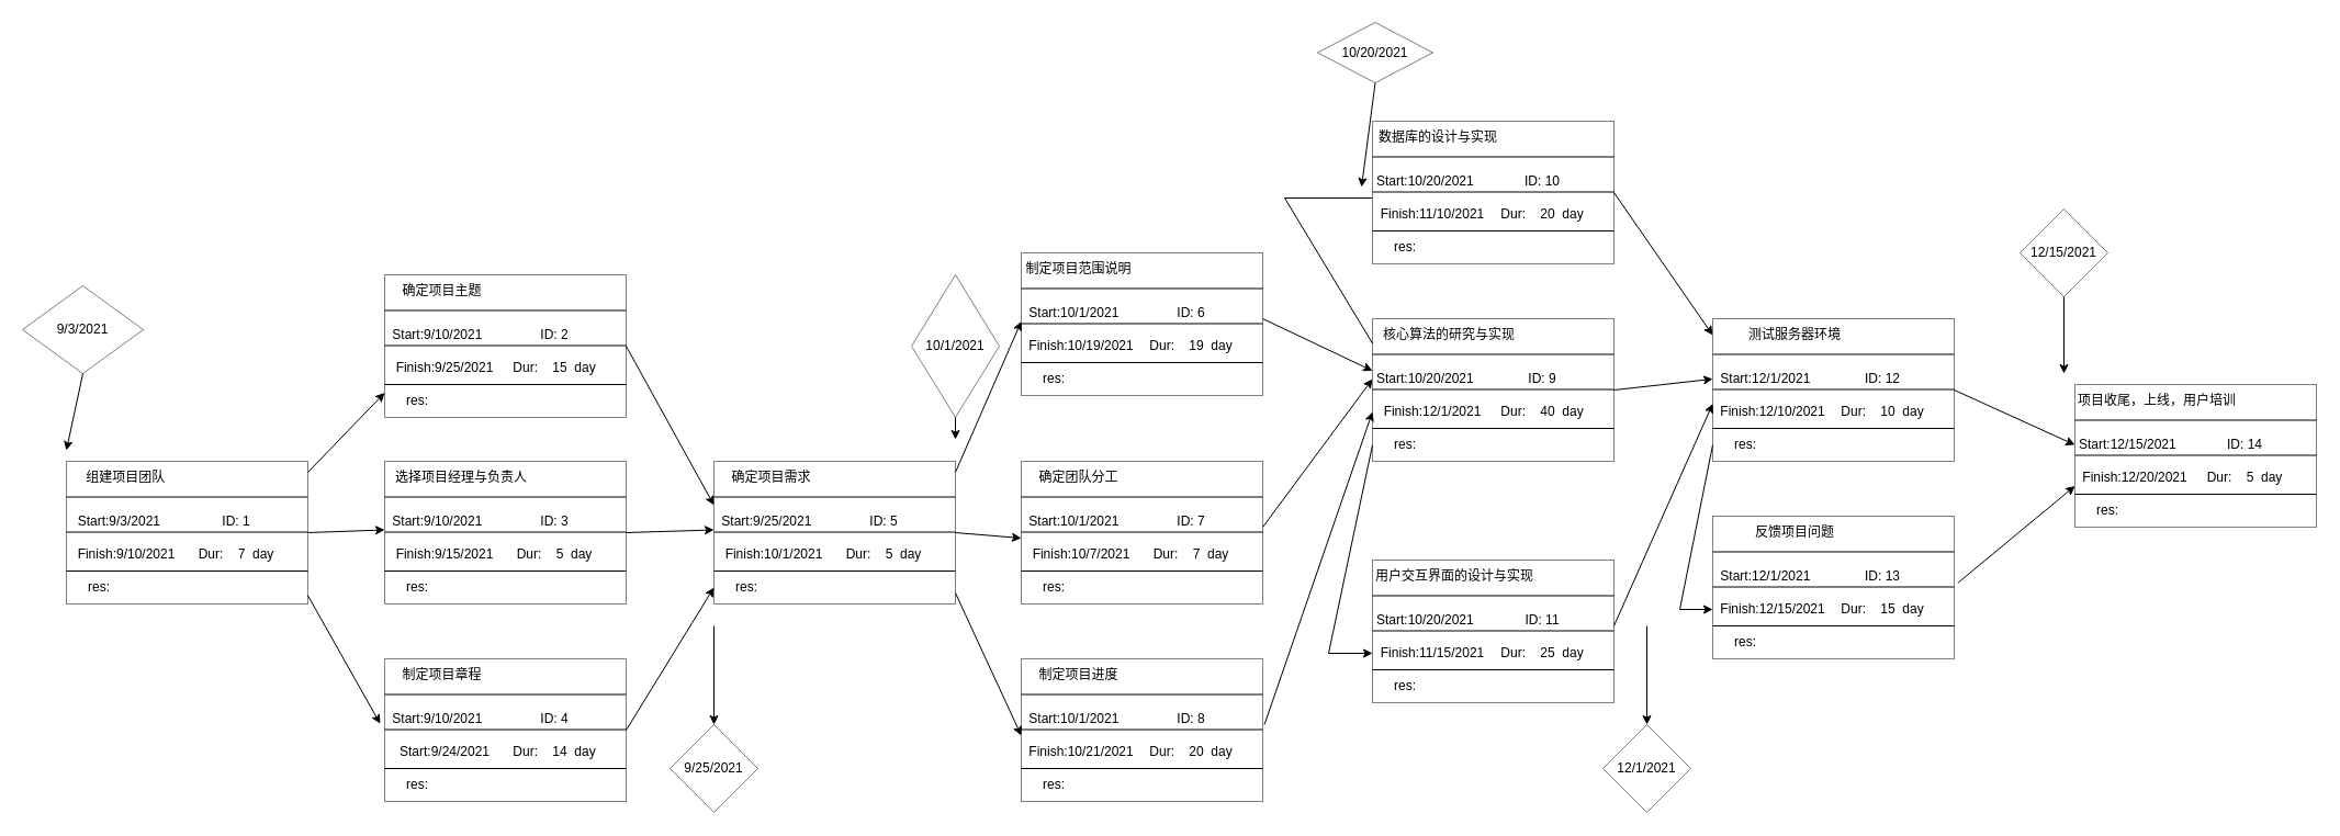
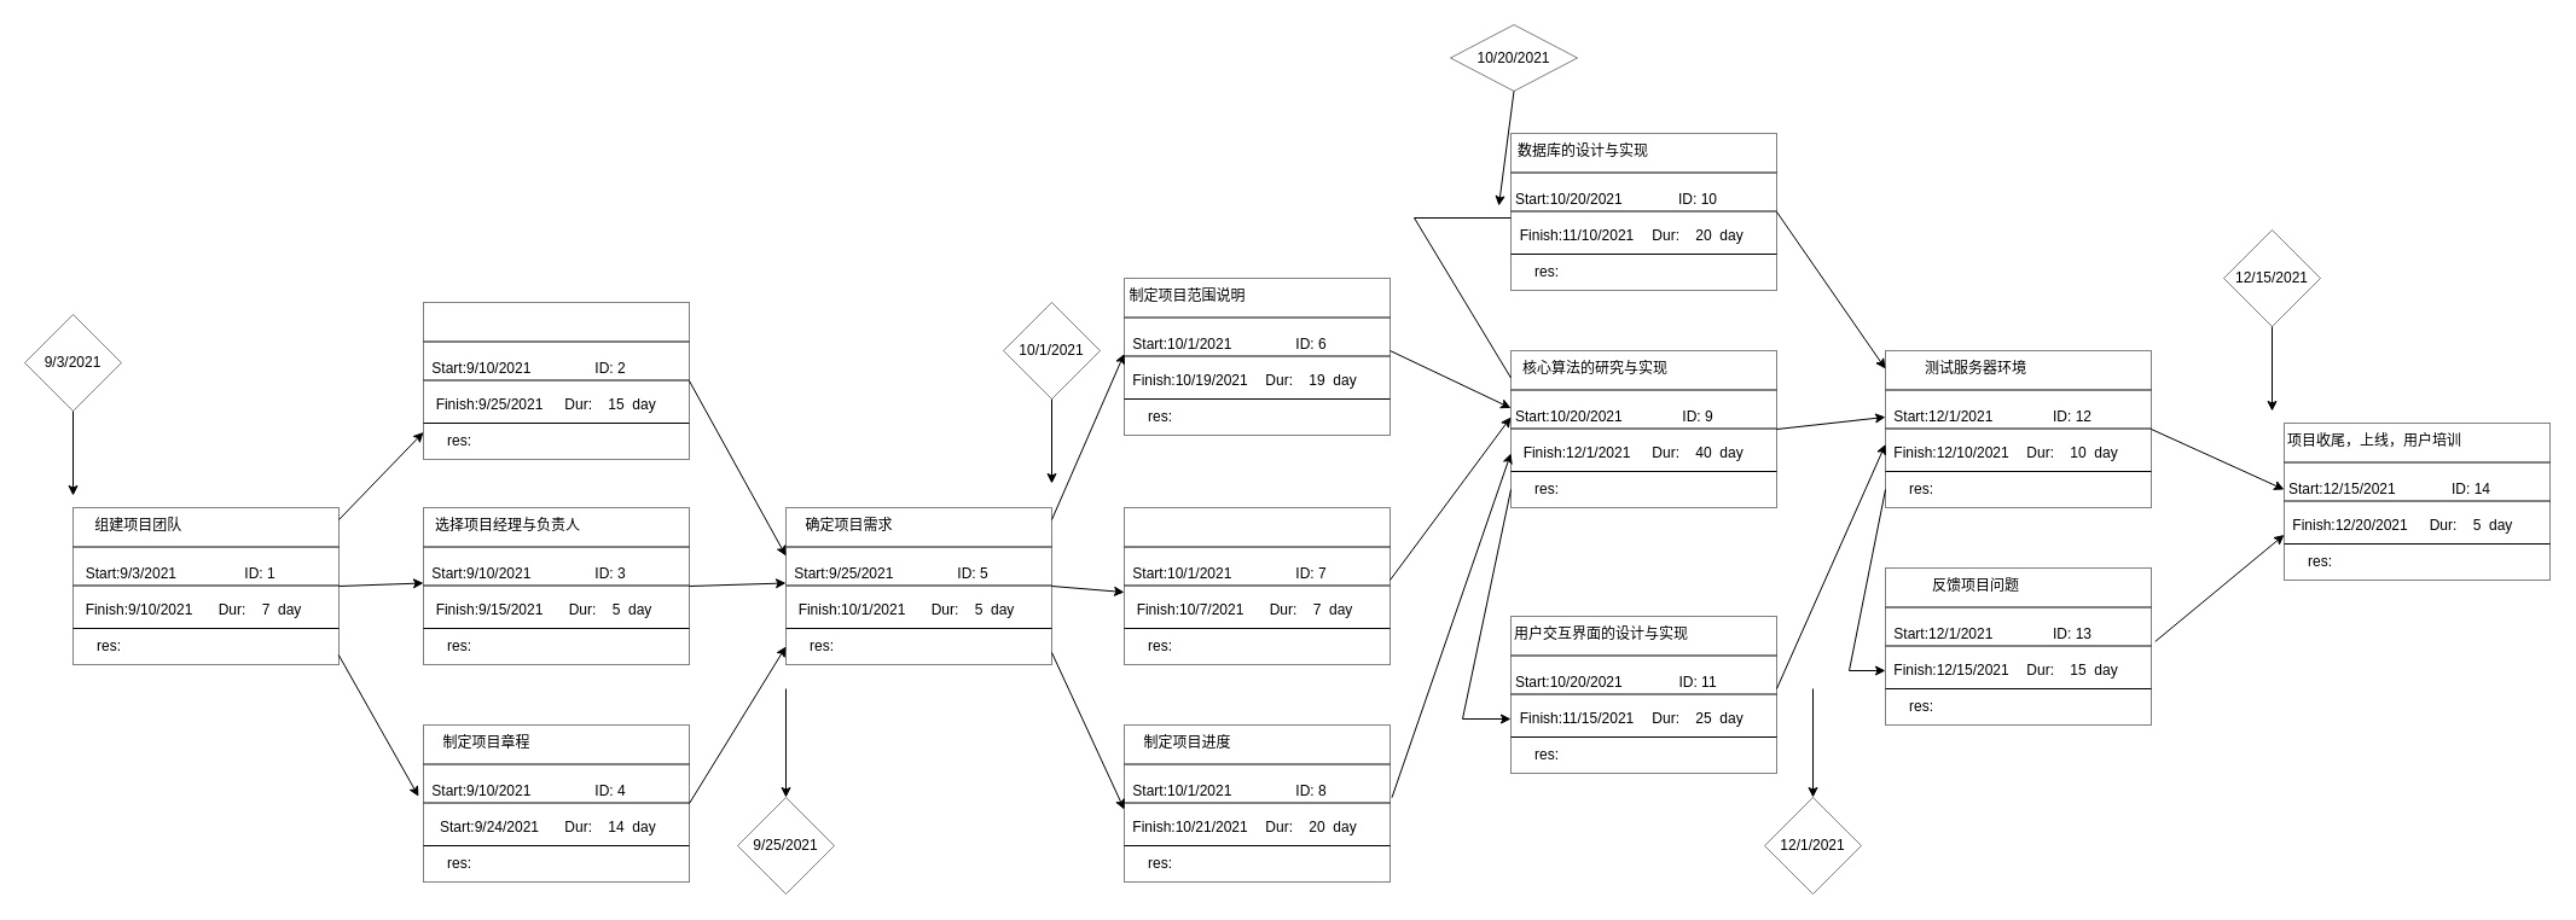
- <mxCell id="21" value="确定项目主题" style="text;html=1;strokeColor=none;fillColor=none;align=center;verticalAlign=middle;whiteSpace=wrap;rounded=0;opacity=50;" parent="1" vertex="1"><mxGeometry x="350" y="250" width="105" height="30" as="geometry" /></mxCell>
- <mxCell id="162" value="9/3/2021" style="rhombus;whiteSpace=wrap;html=1;opacity=50;" parent="1" vertex="1"><mxGeometry x="20" y="260" width="110" height="80" as="geometry" /></mxCell>
+ <mxCell id="162" value="9/3/2021" style="rhombus;whiteSpace=wrap;html=1;opacity=50;" parent="1" vertex="1"><mxGeometry x="20" y="260" width="80" height="80" as="geometry" /></mxCell>
- <mxCell id="166" value="10/1/2021" style="rhombus;whiteSpace=wrap;html=1;opacity=50;" parent="1" vertex="1"><mxGeometry x="830" y="250" width="80" height="130" as="geometry" /></mxCell>
+ <mxCell id="166" value="10/1/2021" style="rhombus;whiteSpace=wrap;html=1;opacity=50;" parent="1" vertex="1"><mxGeometry x="830" y="250" width="80" height="80" as="geometry" /></mxCell>
- <mxCell id="77" value="确定团队分工" style="text;html=1;strokeColor=none;fillColor=none;align=center;verticalAlign=middle;whiteSpace=wrap;rounded=0;opacity=50;" parent="1" vertex="1"><mxGeometry x="930" y="420" width="105" height="30" as="geometry" /></mxCell>
